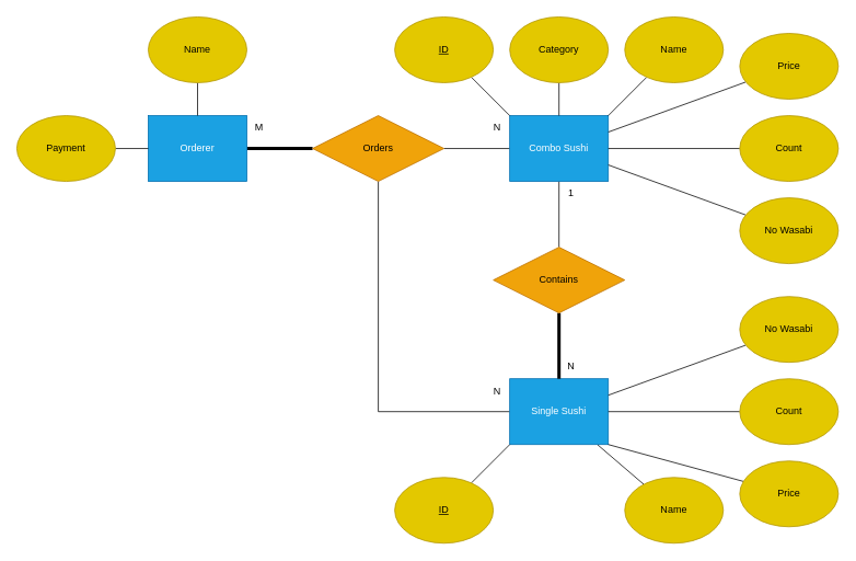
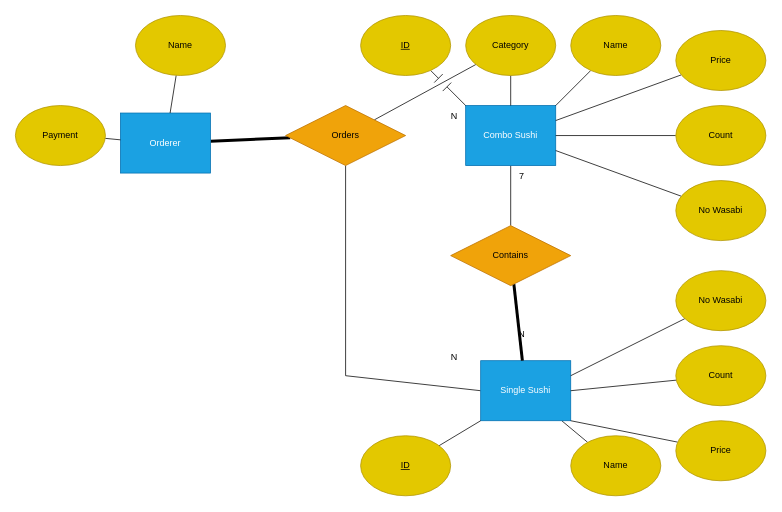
- <mxCell id="13" value="M" style="text;html=1;strokeColor=none;fillColor=none;align=center;verticalAlign=middle;whiteSpace=wrap;rounded=0;" vertex="1" parent="1"><mxGeometry x="300" y="140" width="30" height="30" as="geometry" /></mxCell>
- <mxCell id="3" value="Orderer" style="rounded=0;whiteSpace=wrap;html=1;fillColor=#1ba1e2;fontColor=#ffffff;strokeColor=#006EAF;" parent="1" vertex="1"><mxGeometry x="180" y="140" width="120" height="80" as="geometry" /></mxCell>
+ <mxCell id="3" value="Orderer" style="rounded=0;whiteSpace=wrap;html=1;fillColor=#1ba1e2;fontColor=#ffffff;strokeColor=#006EAF;" parent="1" vertex="1"><mxGeometry x="160" y="150" width="120" height="80" as="geometry" /></mxCell>
- <mxCell id="4" value="" style="edgeStyle=none;jumpStyle=line;jumpSize=16;html=1;endArrow=none;endFill=0;strokeWidth=1;" edge="1" parent="1" source="6" target="12"><mxGeometry relative="1" as="geometry" /></mxCell>
+ <mxCell id="4" value="" style="edgeStyle=none;jumpStyle=line;jumpSize=16;html=1;endArrow=none;endFill=0;strokeWidth=1;" edge="1" parent="1" source="6" target="25"><mxGeometry relative="1" as="geometry" /></mxCell>
- <mxCell id="19" value="1" style="text;html=1;strokeColor=none;fillColor=none;align=center;verticalAlign=middle;whiteSpace=wrap;rounded=0;" vertex="1" parent="1"><mxGeometry x="680" y="220" width="30" height="30" as="geometry" /></mxCell>
+ <mxCell id="19" value="7" style="text;html=1;strokeColor=none;fillColor=none;align=center;verticalAlign=middle;whiteSpace=wrap;rounded=0;" vertex="1" parent="1"><mxGeometry x="680" y="220" width="30" height="30" as="geometry" /></mxCell>
- <mxCell id="16" value="Single Sushi" style="rounded=0;whiteSpace=wrap;html=1;fillColor=#1ba1e2;fontColor=#ffffff;strokeColor=#006EAF;" vertex="1" parent="1"><mxGeometry x="620" y="460" width="120" height="80" as="geometry" /></mxCell>
+ <mxCell id="16" value="Single Sushi" style="rounded=0;whiteSpace=wrap;html=1;fillColor=#1ba1e2;fontColor=#ffffff;strokeColor=#006EAF;" vertex="1" parent="1"><mxGeometry x="640" y="480" width="120" height="80" as="geometry" /></mxCell>
